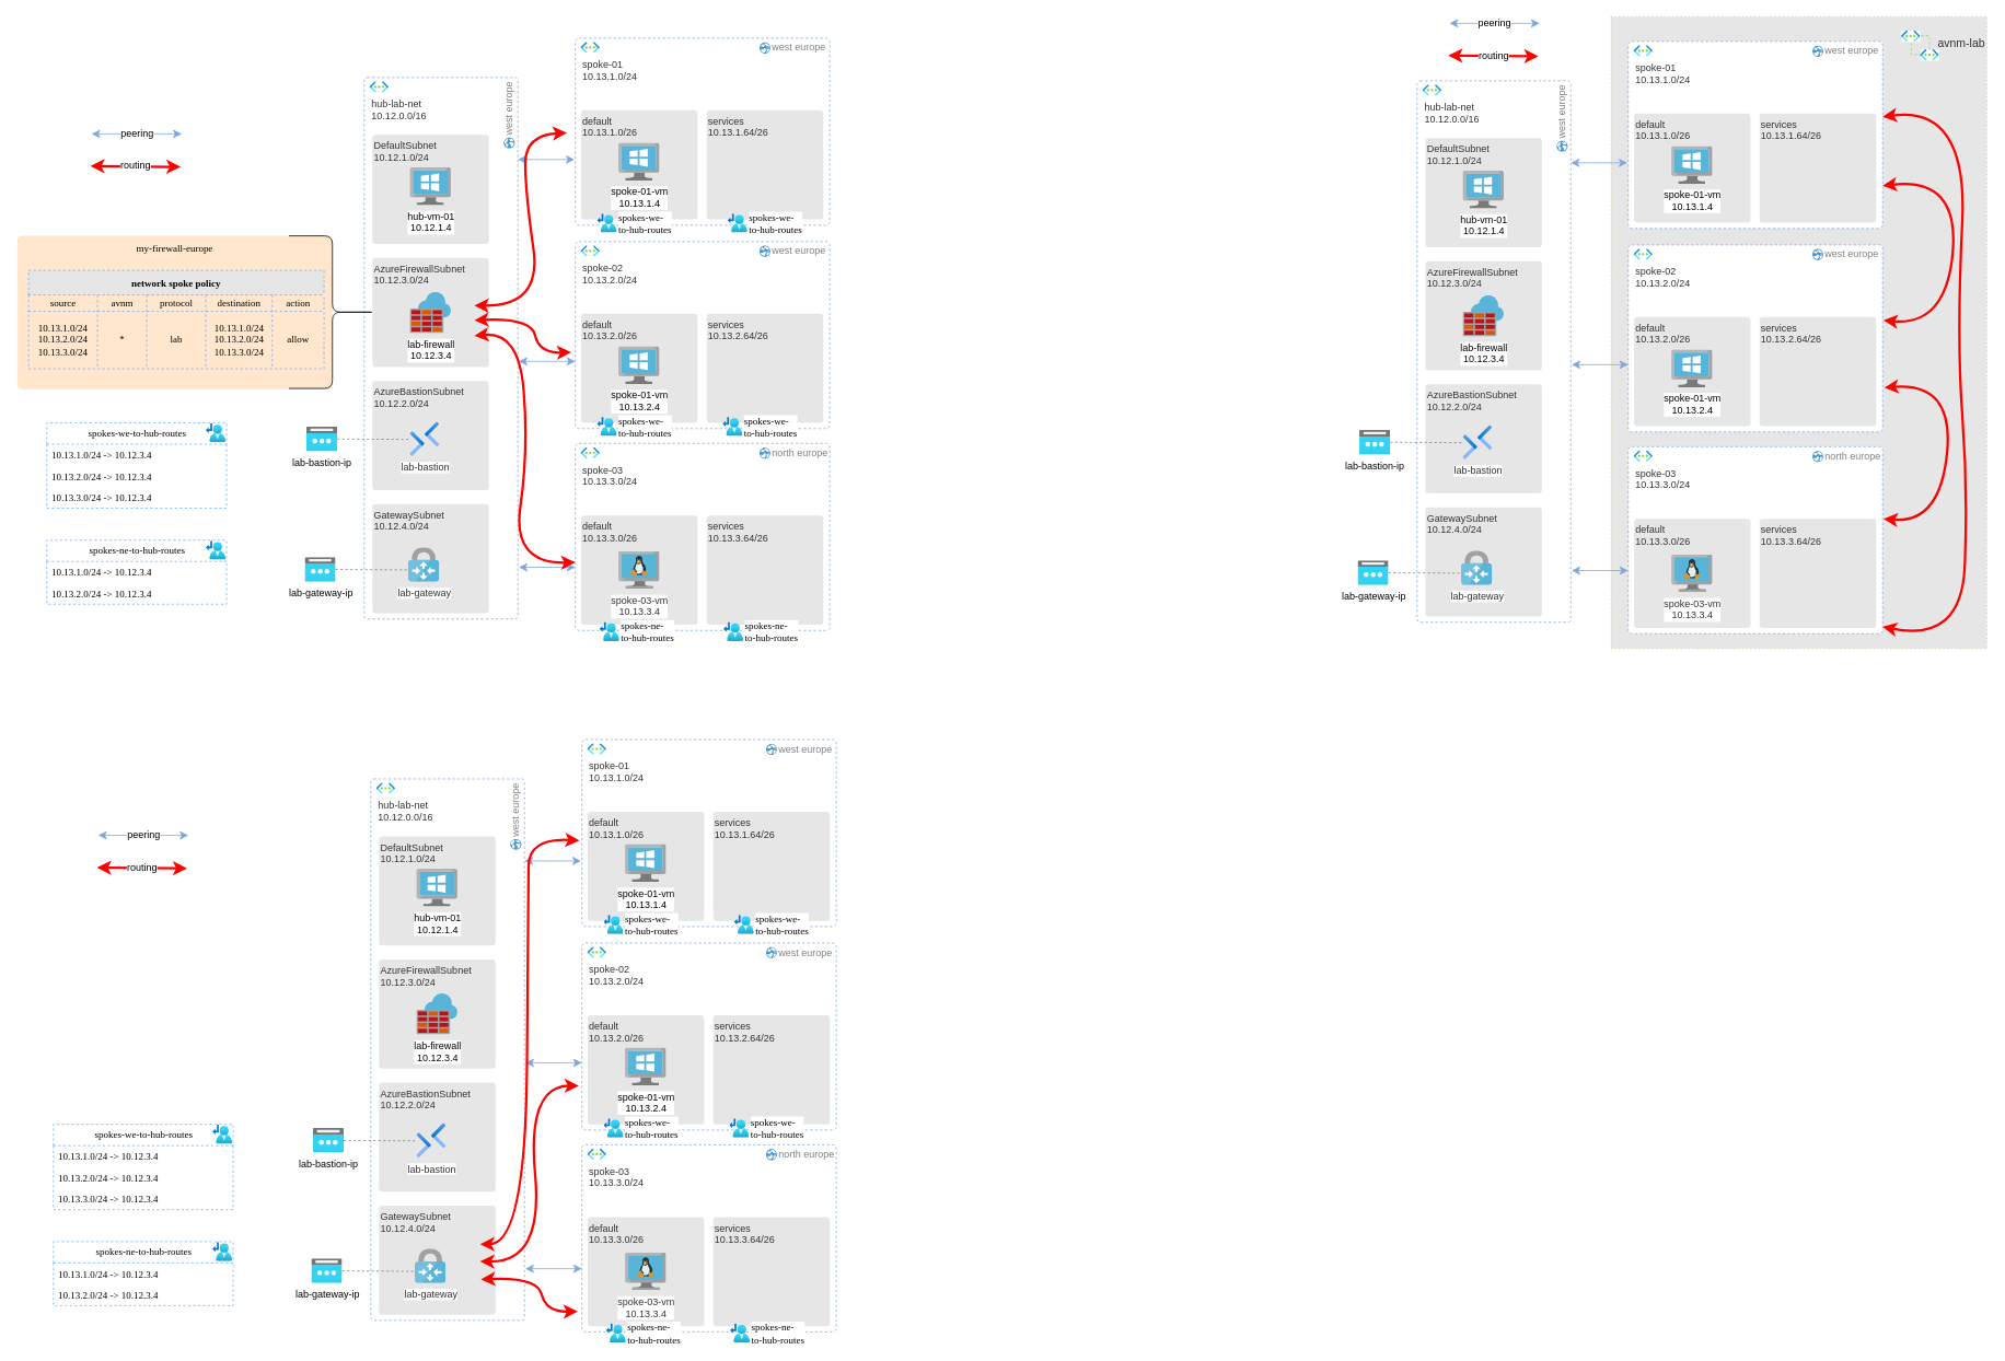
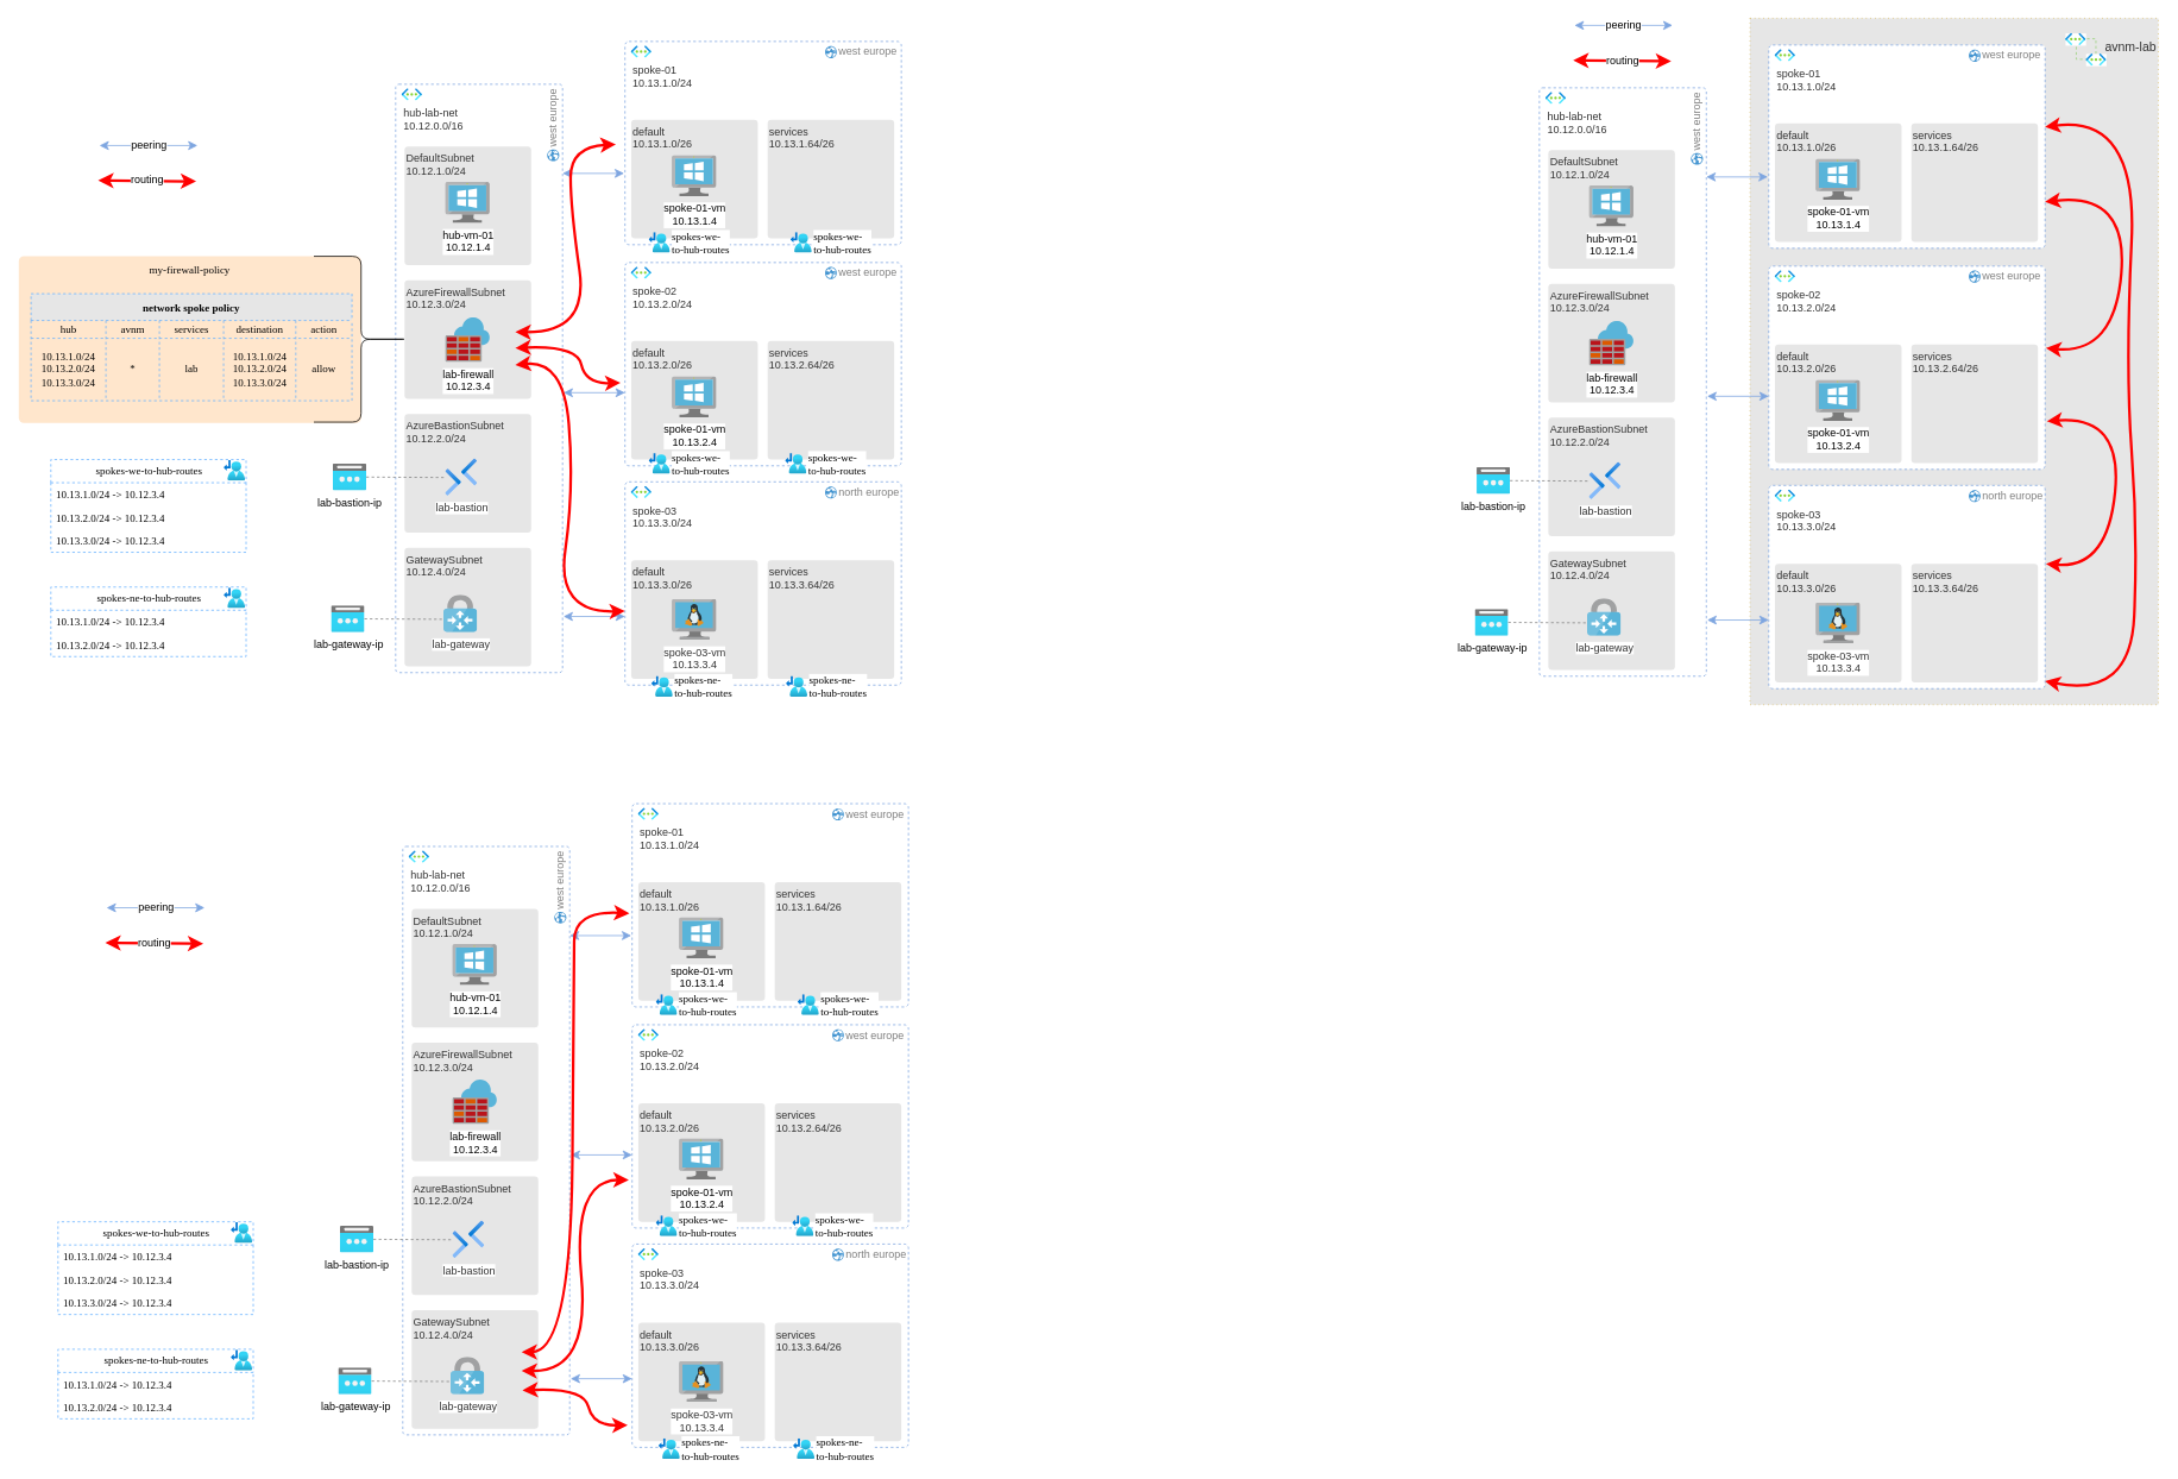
- <mxCell id="60" value="my-firewall-europe" style="shape=ext;double=1;rounded=1;whiteSpace=wrap;html=1;strokeColor=none;fontFamily=Tahoma;fillColor=#ffe6cc;arcSize=3;align=center;verticalAlign=top;" parent="59" vertex="1"><mxGeometry width="384" height="187" as="geometry" /></mxCell>
+ <mxCell id="60" value="my-firewall-policy" style="shape=ext;double=1;rounded=1;whiteSpace=wrap;html=1;strokeColor=none;fontFamily=Tahoma;fillColor=#ffe6cc;arcSize=3;align=center;verticalAlign=top;" parent="59" vertex="1"><mxGeometry width="384" height="187" as="geometry" /></mxCell>
- <mxCell id="63" value="source" style="shape=partialRectangle;html=1;whiteSpace=wrap;connectable=0;fillColor=none;top=0;left=0;bottom=0;right=0;overflow=hidden;dashed=1;strokeColor=#66B2FF;fontFamily=Tahoma;" parent="62" vertex="1"><mxGeometry width="84" height="20" as="geometry"><mxRectangle width="84" height="20" as="alternateBounds" /></mxGeometry></mxCell>
+ <mxCell id="63" value="hub" style="shape=partialRectangle;html=1;whiteSpace=wrap;connectable=0;fillColor=none;top=0;left=0;bottom=0;right=0;overflow=hidden;dashed=1;strokeColor=#66B2FF;fontFamily=Tahoma;" parent="62" vertex="1"><mxGeometry width="84" height="20" as="geometry"><mxRectangle width="84" height="20" as="alternateBounds" /></mxGeometry></mxCell>
- <mxCell id="65" value="protocol" style="shape=partialRectangle;html=1;whiteSpace=wrap;connectable=0;fillColor=none;top=0;left=0;bottom=0;right=0;overflow=hidden;dashed=1;strokeColor=#66B2FF;fontFamily=Tahoma;" parent="62" vertex="1"><mxGeometry x="144" width="72" height="20" as="geometry"><mxRectangle width="72" height="20" as="alternateBounds" /></mxGeometry></mxCell>
+ <mxCell id="65" value="services" style="shape=partialRectangle;html=1;whiteSpace=wrap;connectable=0;fillColor=none;top=0;left=0;bottom=0;right=0;overflow=hidden;dashed=1;strokeColor=#66B2FF;fontFamily=Tahoma;" parent="62" vertex="1"><mxGeometry x="144" width="72" height="20" as="geometry"><mxRectangle width="72" height="20" as="alternateBounds" /></mxGeometry></mxCell>
